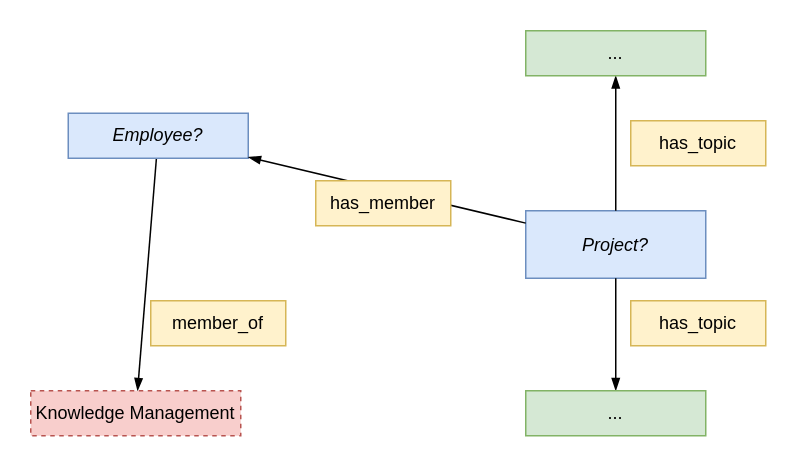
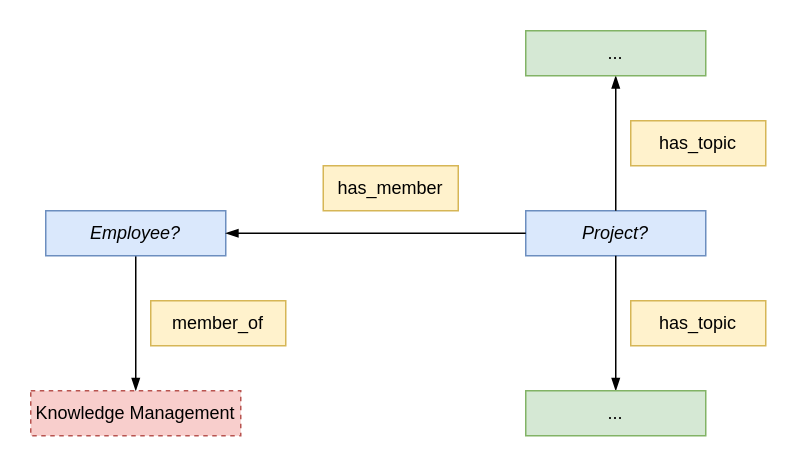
- <mxCell id="3" value="&lt;i&gt;Employee?&lt;/i&gt;" style="rounded=0;whiteSpace=wrap;html=1;shadow=0;glass=0;strokeColor=#6c8ebf;strokeWidth=1;fontSize=12;align=center;fillColor=#dae8fc;fontStyle=0" vertex="1" parent="1"><mxGeometry x="45" y="75" width="120" height="30" as="geometry" /></mxCell>
+ <mxCell id="3" value="&lt;i&gt;Employee?&lt;/i&gt;" style="rounded=0;whiteSpace=wrap;html=1;shadow=0;glass=0;strokeColor=#6c8ebf;strokeWidth=1;fontSize=12;align=center;fillColor=#dae8fc;fontStyle=0" vertex="1" parent="1"><mxGeometry x="30" y="140" width="120" height="30" as="geometry" /></mxCell>
- <mxCell id="8" value="has_member" style="rounded=0;whiteSpace=wrap;html=1;shadow=0;glass=0;strokeColor=#d6b656;strokeWidth=1;fontSize=12;align=center;fillColor=#fff2cc;fontStyle=0" vertex="1" parent="1"><mxGeometry x="210" y="120" width="90" height="30" as="geometry" /></mxCell>
+ <mxCell id="8" value="has_member" style="rounded=0;whiteSpace=wrap;html=1;shadow=0;glass=0;strokeColor=#d6b656;strokeWidth=1;fontSize=12;align=center;fillColor=#fff2cc;fontStyle=0" vertex="1" parent="1"><mxGeometry x="215" y="110" width="90" height="30" as="geometry" /></mxCell>
- <mxCell id="6" value="Project?" style="rounded=0;whiteSpace=wrap;html=1;shadow=0;glass=0;strokeColor=#6c8ebf;strokeWidth=1;fontSize=12;align=center;fillColor=#dae8fc;fontStyle=2" vertex="1" parent="1"><mxGeometry x="350" y="140" width="120" height="45" as="geometry" /></mxCell>
+ <mxCell id="6" value="Project?" style="rounded=0;whiteSpace=wrap;html=1;shadow=0;glass=0;strokeColor=#6c8ebf;strokeWidth=1;fontSize=12;align=center;fillColor=#dae8fc;fontStyle=2" vertex="1" parent="1"><mxGeometry x="350" y="140" width="120" height="30" as="geometry" /></mxCell>
